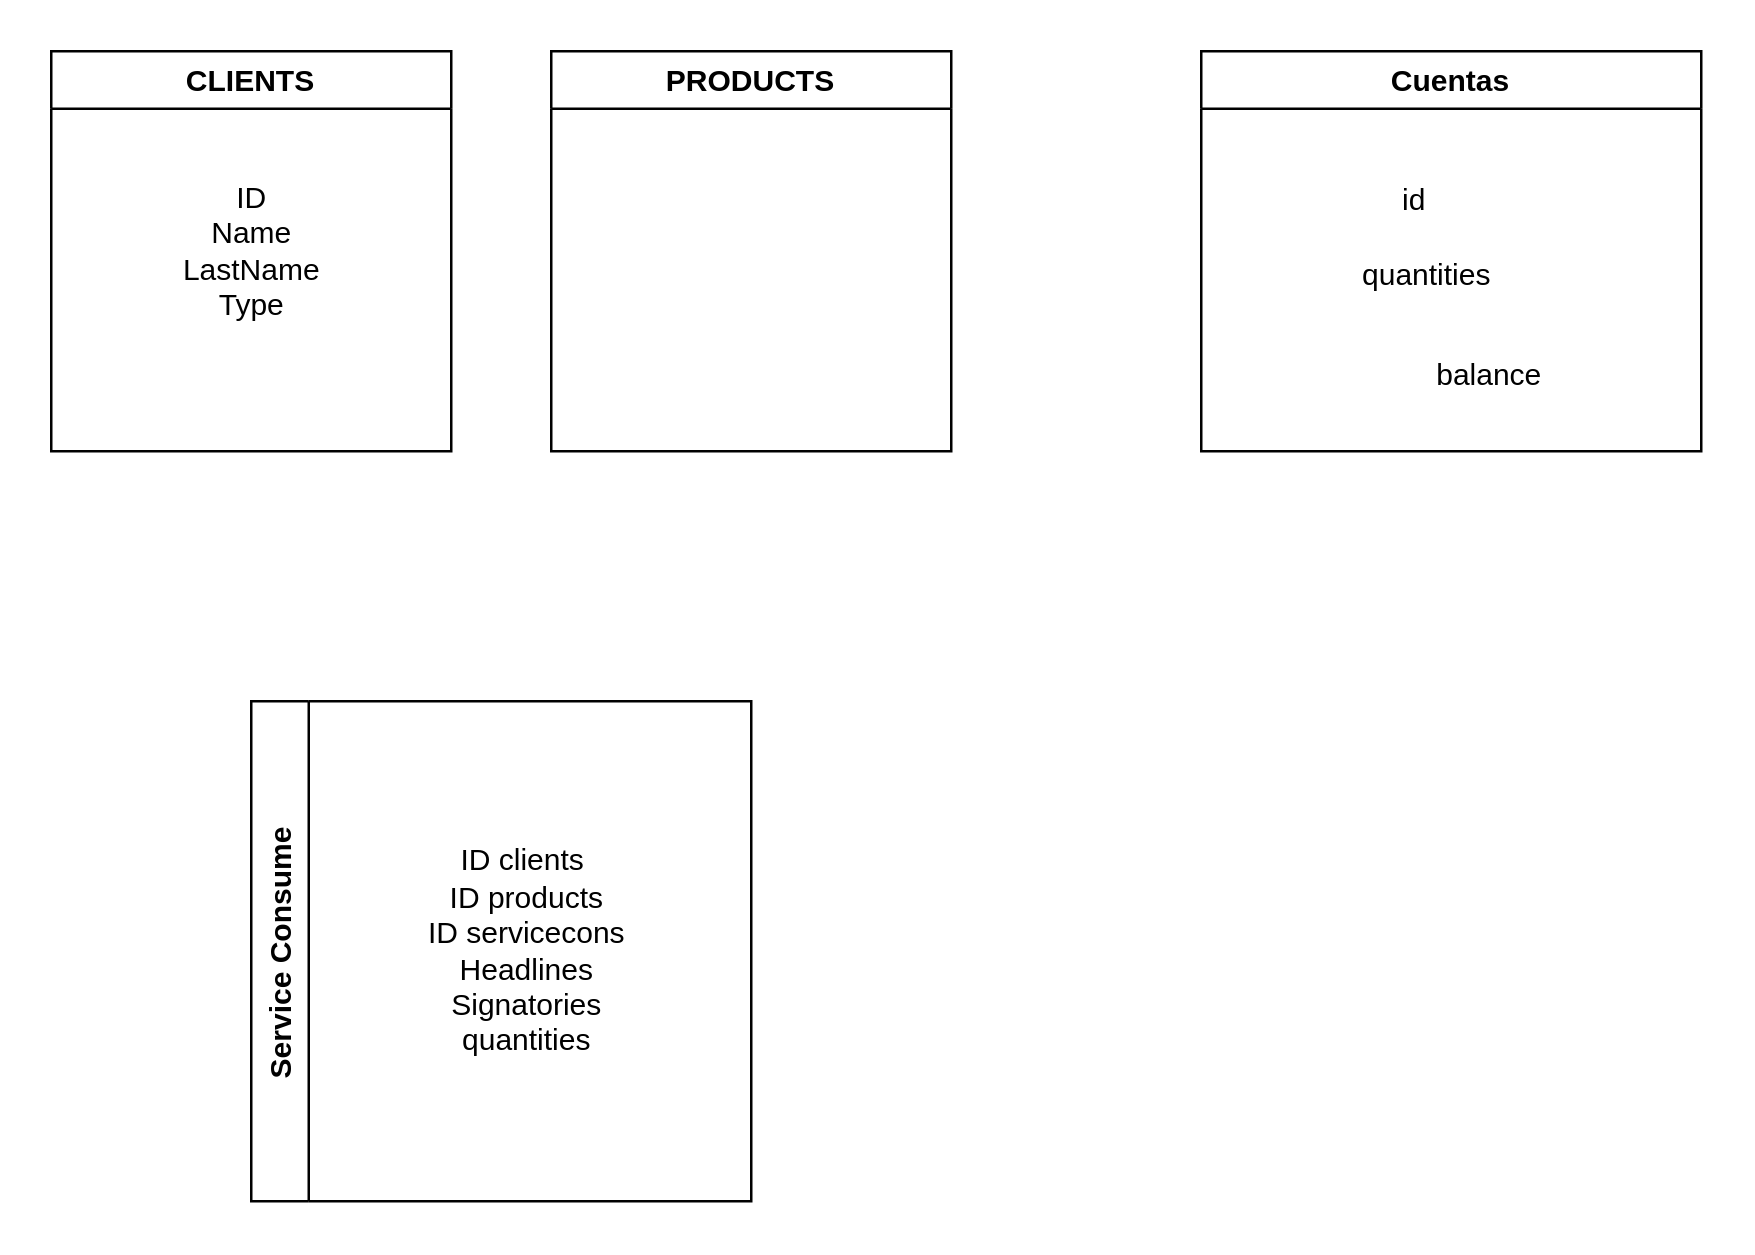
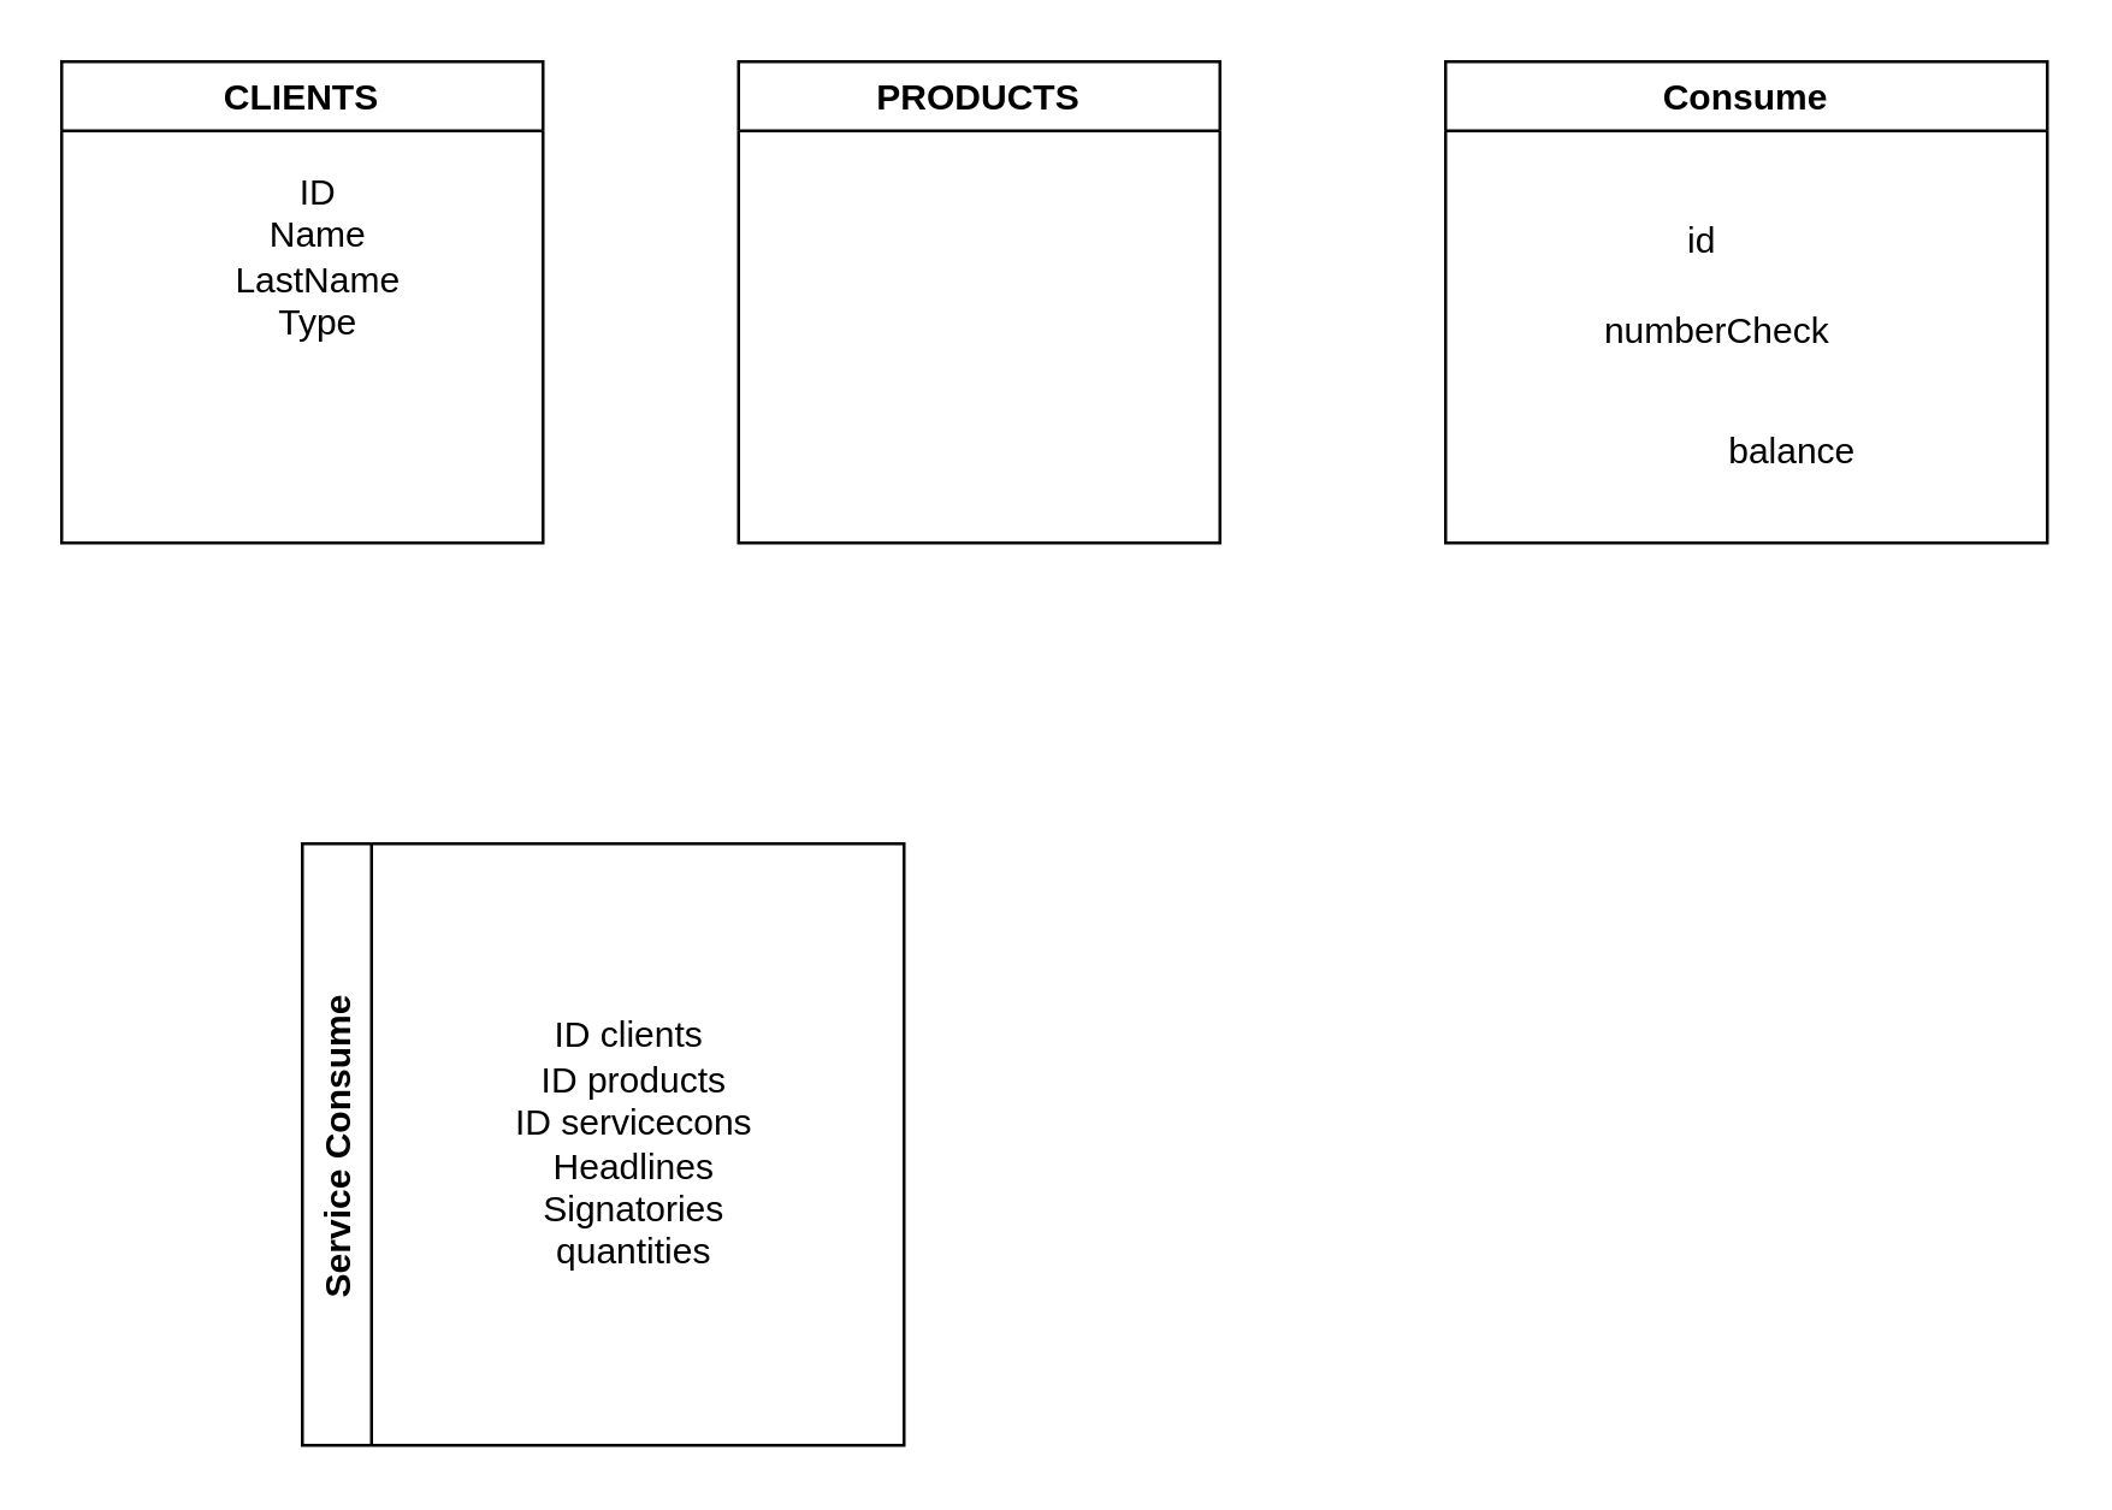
- <mxCell id="7" value="Cuentas" style="swimlane;" parent="1" vertex="1"><mxGeometry x="480" y="20" width="200" height="160" as="geometry" /></mxCell>
+ <mxCell id="7" value="Consume" style="swimlane;" parent="1" vertex="1"><mxGeometry x="480" y="20" width="200" height="160" as="geometry" /></mxCell>
- <mxCell id="3" value="ID&lt;br&gt;Name&lt;br&gt;LastName&lt;br&gt;Type" style="text;html=1;align=center;verticalAlign=middle;resizable=0;points=[];autosize=1;strokeColor=none;fillColor=none;" parent="2" vertex="1"><mxGeometry x="45" y="50" width="70" height="60" as="geometry" /></mxCell>
+ <mxCell id="3" value="ID&lt;br&gt;Name&lt;br&gt;LastName&lt;br&gt;Type" style="text;html=1;align=center;verticalAlign=middle;resizable=0;points=[];autosize=1;strokeColor=none;fillColor=none;" parent="2" vertex="1"><mxGeometry x="50" y="35" width="70" height="60" as="geometry" /></mxCell>
- <mxCell id="4" value="PRODUCTS" style="swimlane;" parent="1" vertex="1"><mxGeometry x="220" y="20" width="160" height="160" as="geometry" /></mxCell>
+ <mxCell id="4" value="PRODUCTS" style="swimlane;" parent="1" vertex="1"><mxGeometry x="245" y="20" width="160" height="160" as="geometry" /></mxCell>
- <mxCell id="8" value="quantities" style="text;html=1;align=center;verticalAlign=middle;resizable=0;points=[];autosize=1;strokeColor=none;fillColor=none;" parent="7" vertex="1"><mxGeometry x="45" y="80" width="90" height="20" as="geometry" /></mxCell>
+ <mxCell id="8" value="numberCheck" style="text;html=1;align=center;verticalAlign=middle;resizable=0;points=[];autosize=1;strokeColor=none;fillColor=none;" parent="7" vertex="1"><mxGeometry x="45" y="80" width="90" height="20" as="geometry" /></mxCell>
